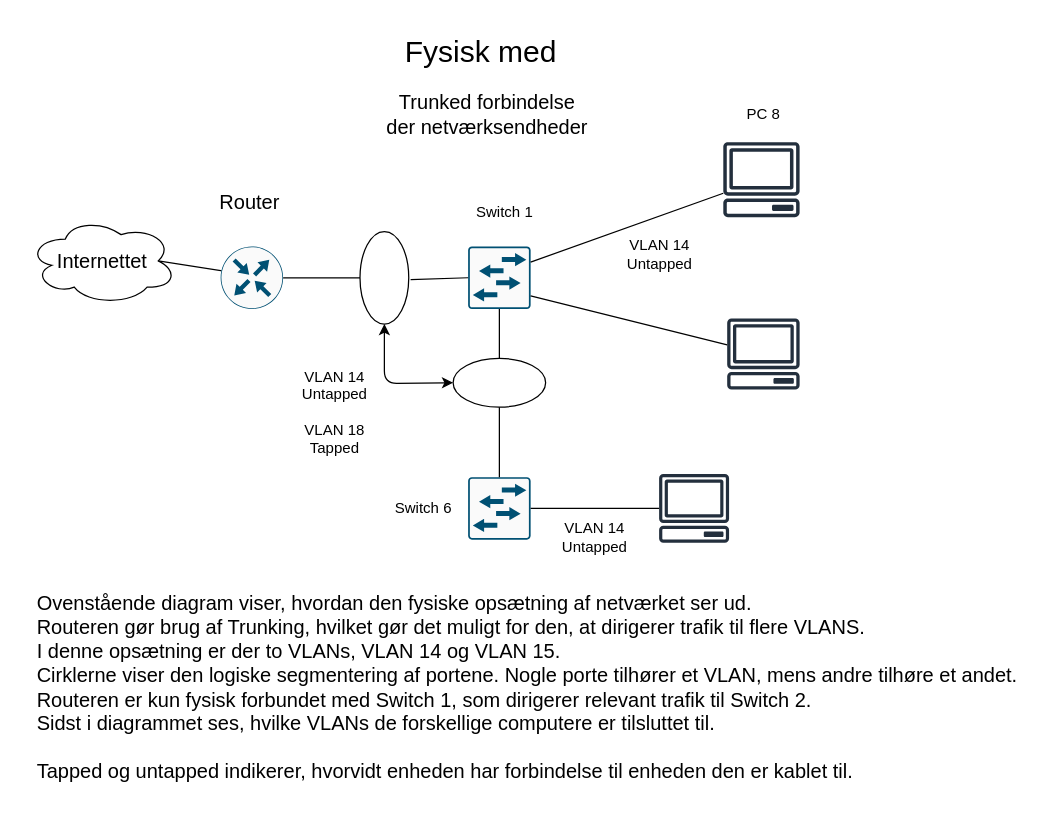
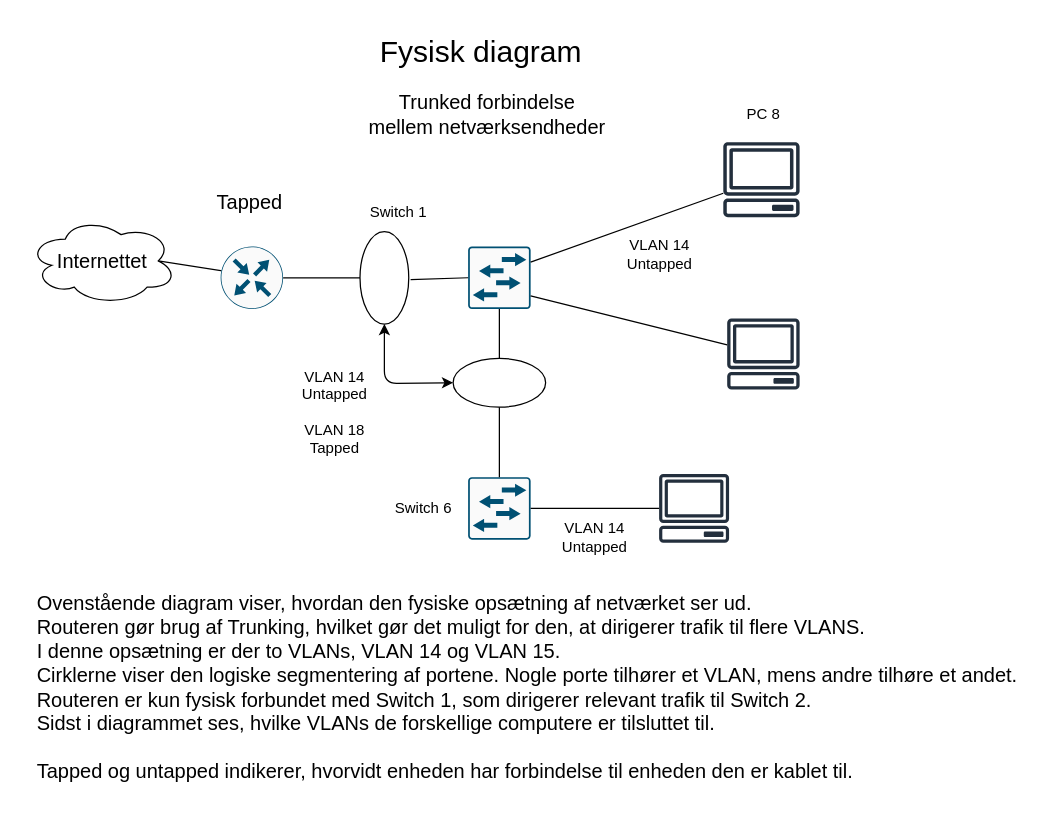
- <mxCell id="4" value="&lt;font style=&quot;font-size: 24px;&quot;&gt;Fysisk med&lt;/font&gt;" style="text;html=1;align=center;verticalAlign=middle;resizable=0;points=[];autosize=1;strokeColor=none;fillColor=none;" vertex="1" parent="1"><mxGeometry x="294" y="20" width="179" height="41" as="geometry" /></mxCell>
+ <mxCell id="4" value="&lt;font style=&quot;font-size: 24px;&quot;&gt;Fysisk diagram&lt;/font&gt;" style="text;html=1;align=center;verticalAlign=middle;resizable=0;points=[];autosize=1;strokeColor=none;fillColor=none;" vertex="1" parent="1"><mxGeometry x="294" y="20" width="179" height="41" as="geometry" /></mxCell>
- <mxCell id="22" value="&lt;font style=&quot;font-size: 16px;&quot;&gt;Trunked forbindelse&lt;/font&gt;&lt;div&gt;&lt;font style=&quot;font-size: 16px;&quot;&gt;der netværksendheder&lt;/font&gt;&lt;/div&gt;" style="text;html=1;align=center;verticalAlign=middle;resizable=0;points=[];autosize=1;strokeColor=none;fillColor=none;" vertex="1" parent="1"><mxGeometry x="285" y="66" width="207" height="50" as="geometry" /></mxCell>
+ <mxCell id="22" value="&lt;font style=&quot;font-size: 16px;&quot;&gt;Trunked forbindelse&lt;/font&gt;&lt;div&gt;&lt;font style=&quot;font-size: 16px;&quot;&gt;mellem netværksendheder&lt;/font&gt;&lt;/div&gt;" style="text;html=1;align=center;verticalAlign=middle;resizable=0;points=[];autosize=1;strokeColor=none;fillColor=none;" vertex="1" parent="1"><mxGeometry x="285" y="66" width="207" height="50" as="geometry" /></mxCell>
- <mxCell id="11" value="&lt;font style=&quot;font-size: 16px;&quot;&gt;Router&lt;/font&gt;" style="text;html=1;align=center;verticalAlign=middle;resizable=0;points=[];autosize=1;strokeColor=none;fillColor=none;" vertex="1" parent="1"><mxGeometry x="166" y="145" width="66" height="31" as="geometry" /></mxCell>
+ <mxCell id="11" value="&lt;font style=&quot;font-size: 16px;&quot;&gt;Tapped&lt;/font&gt;" style="text;html=1;align=center;verticalAlign=middle;resizable=0;points=[];autosize=1;strokeColor=none;fillColor=none;" vertex="1" parent="1"><mxGeometry x="166" y="145" width="66" height="31" as="geometry" /></mxCell>
- <mxCell id="15" value="Switch 1" style="text;html=1;align=center;verticalAlign=middle;resizable=0;points=[];autosize=1;strokeColor=none;fillColor=none;" vertex="1" parent="1"><mxGeometry x="371" y="156" width="63" height="26" as="geometry" /></mxCell>
+ <mxCell id="15" value="Switch 1" style="text;html=1;align=center;verticalAlign=middle;resizable=0;points=[];autosize=1;strokeColor=none;fillColor=none;" vertex="1" parent="1"><mxGeometry x="286" y="156" width="63" height="26" as="geometry" /></mxCell>
